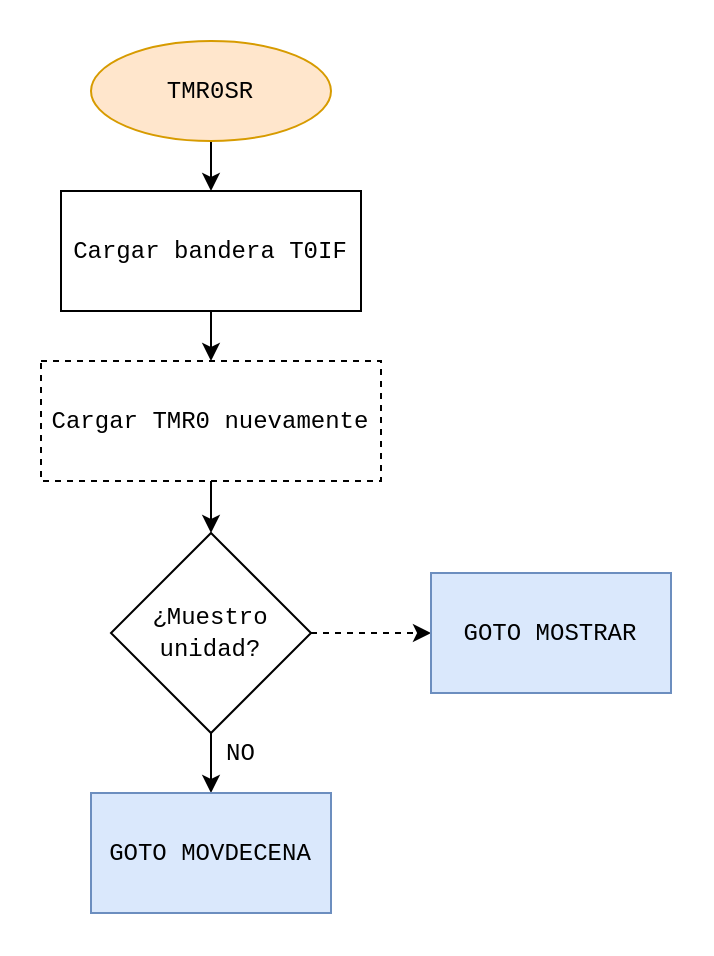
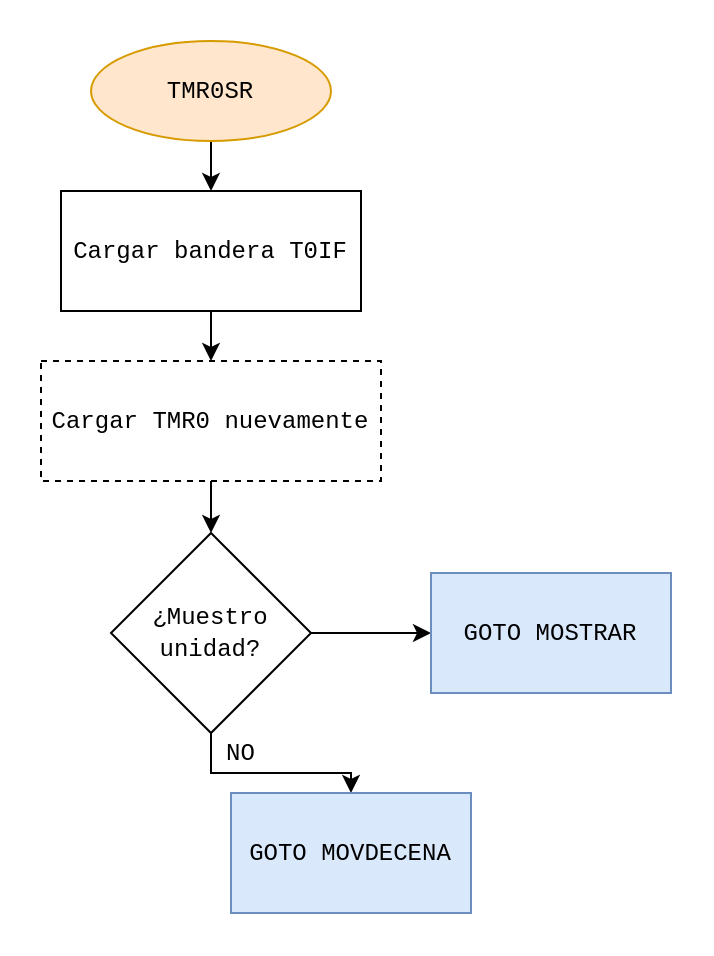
- <mxCell id="9" style="edgeStyle=orthogonalEdgeStyle;rounded=0;orthogonalLoop=1;jettySize=auto;html=1;exitX=1;exitY=0.5;exitDx=0;exitDy=0;entryX=0;entryY=0.5;entryDx=0;entryDy=0;dashed=1;" edge="1" parent="1" source="10" target="11"><mxGeometry relative="1" as="geometry" /></mxCell>
+ <mxCell id="9" style="edgeStyle=orthogonalEdgeStyle;rounded=0;orthogonalLoop=1;jettySize=auto;html=1;exitX=1;exitY=0.5;exitDx=0;exitDy=0;entryX=0;entryY=0.5;entryDx=0;entryDy=0;" edge="1" parent="1" source="10" target="11"><mxGeometry relative="1" as="geometry" /></mxCell>
- <mxCell id="12" value="&lt;font face=&quot;Courier New&quot;&gt;GOTO MOVDECENA&lt;/font&gt;" style="rounded=0;whiteSpace=wrap;html=1;fillColor=#dae8fc;strokeColor=#6c8ebf;" vertex="1" parent="1"><mxGeometry x="45" y="396" width="120" height="60" as="geometry" /></mxCell>
+ <mxCell id="12" value="&lt;font face=&quot;Courier New&quot;&gt;GOTO MOVDECENA&lt;/font&gt;" style="rounded=0;whiteSpace=wrap;html=1;fillColor=#dae8fc;strokeColor=#6c8ebf;" vertex="1" parent="1"><mxGeometry x="115" y="396" width="120" height="60" as="geometry" /></mxCell>
